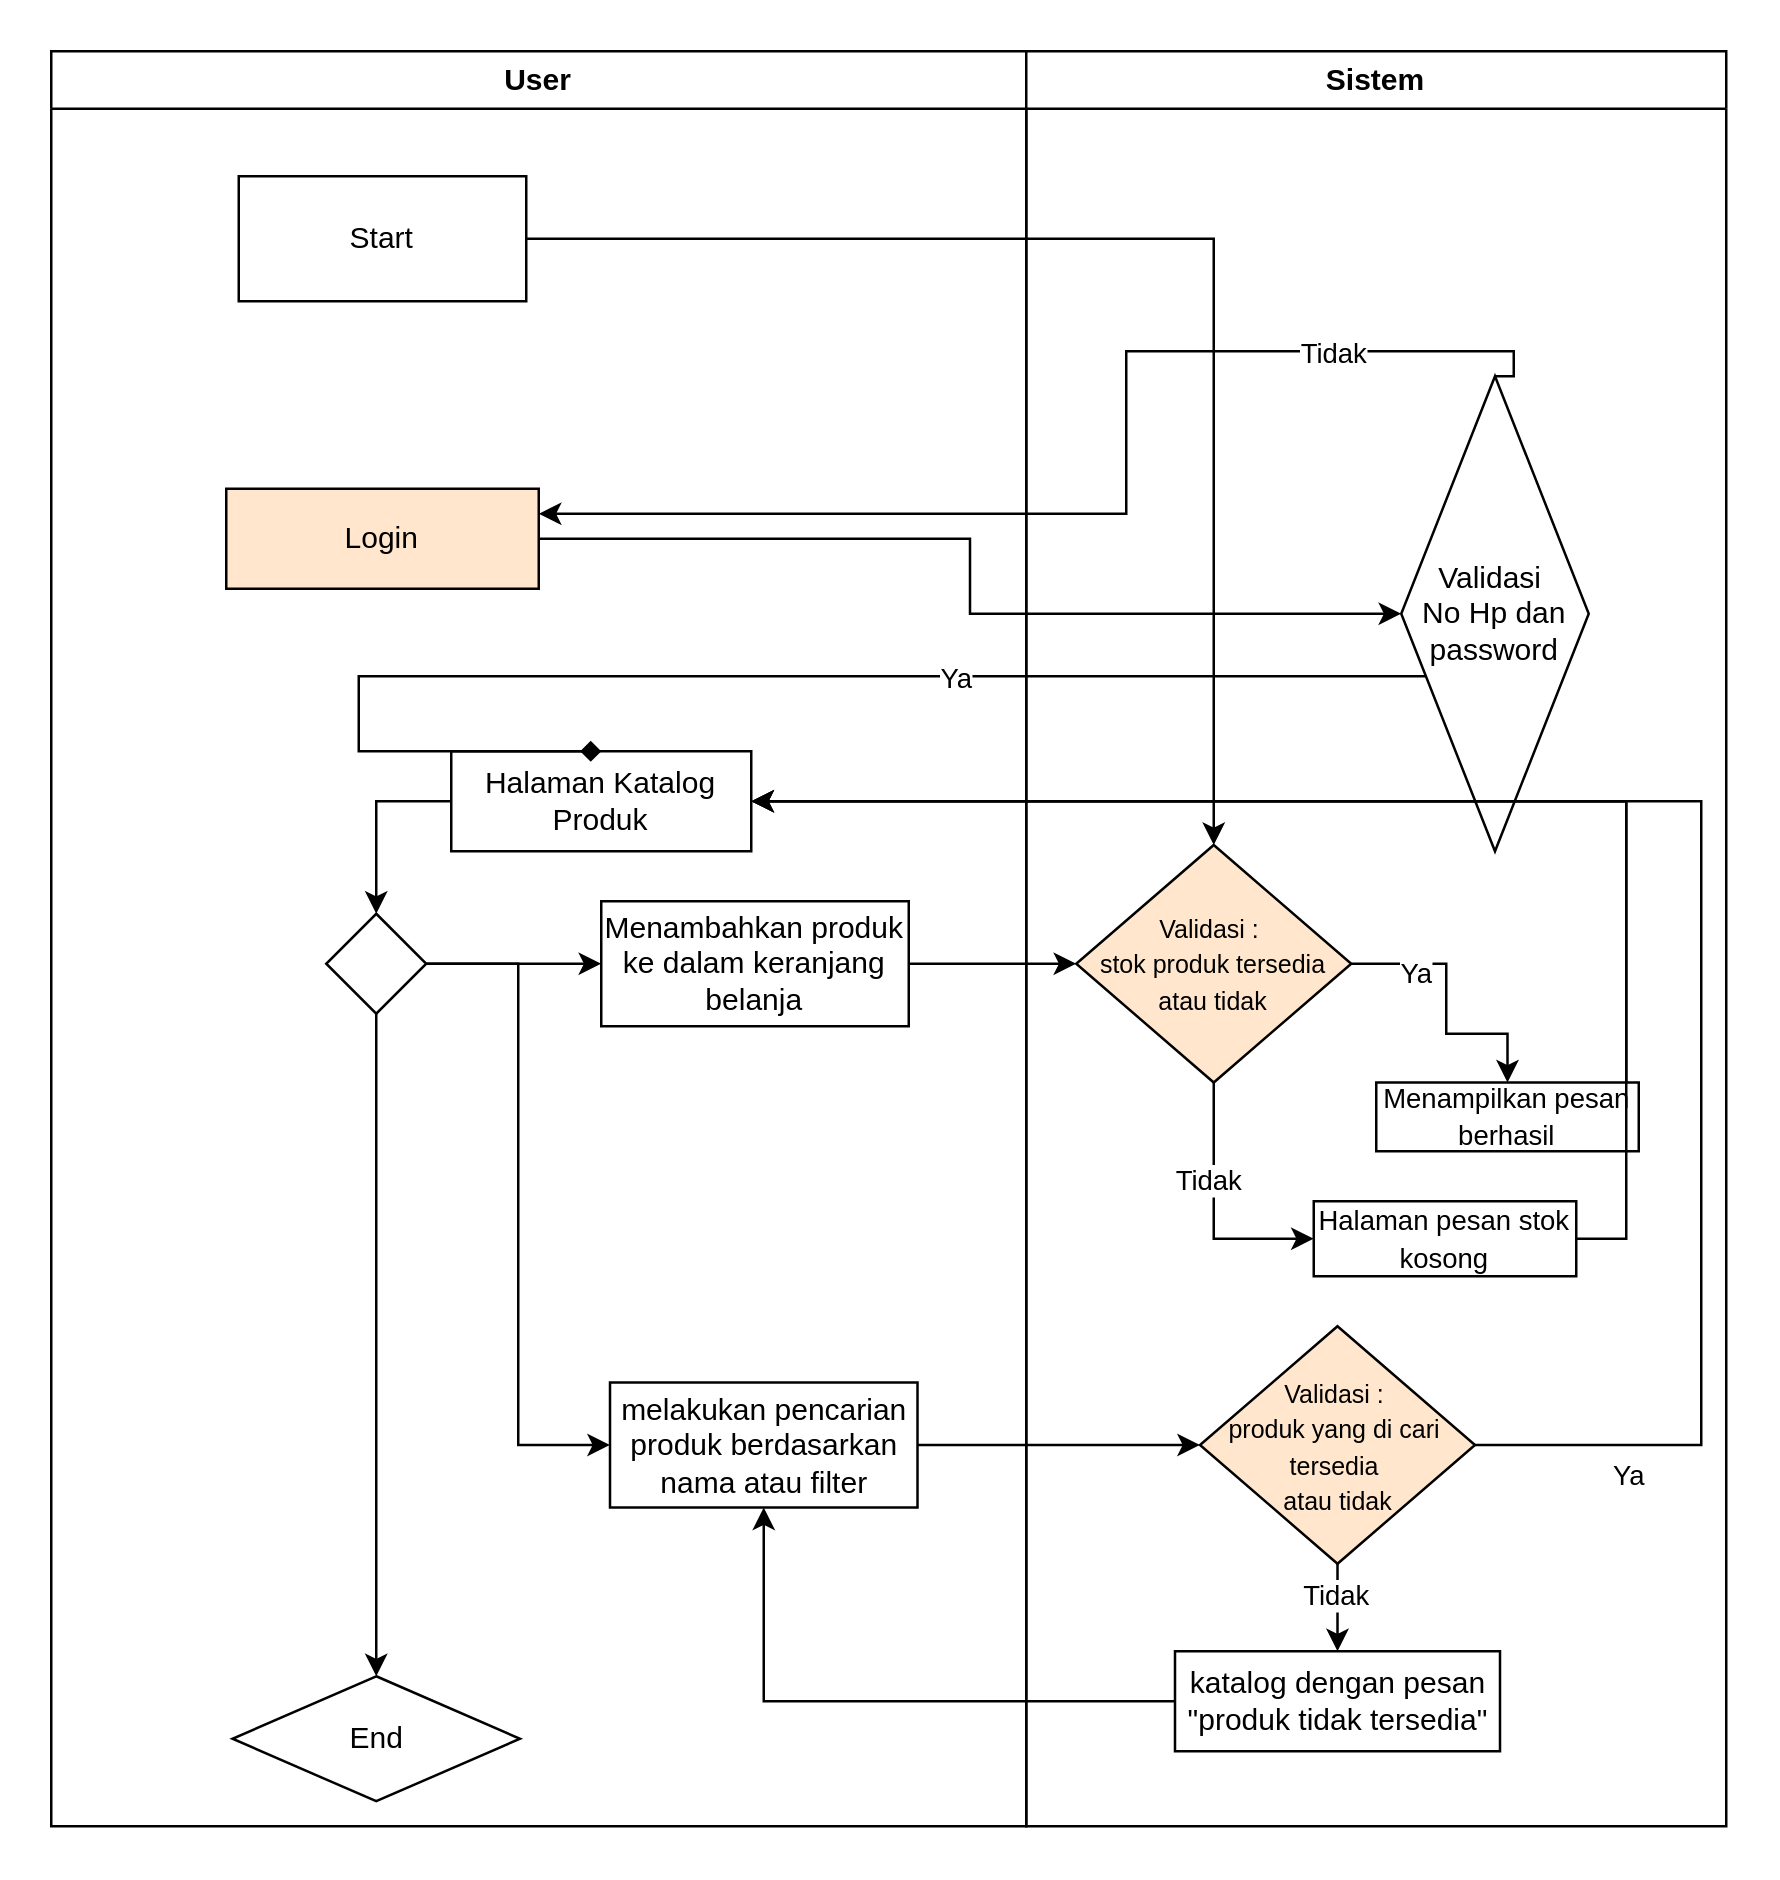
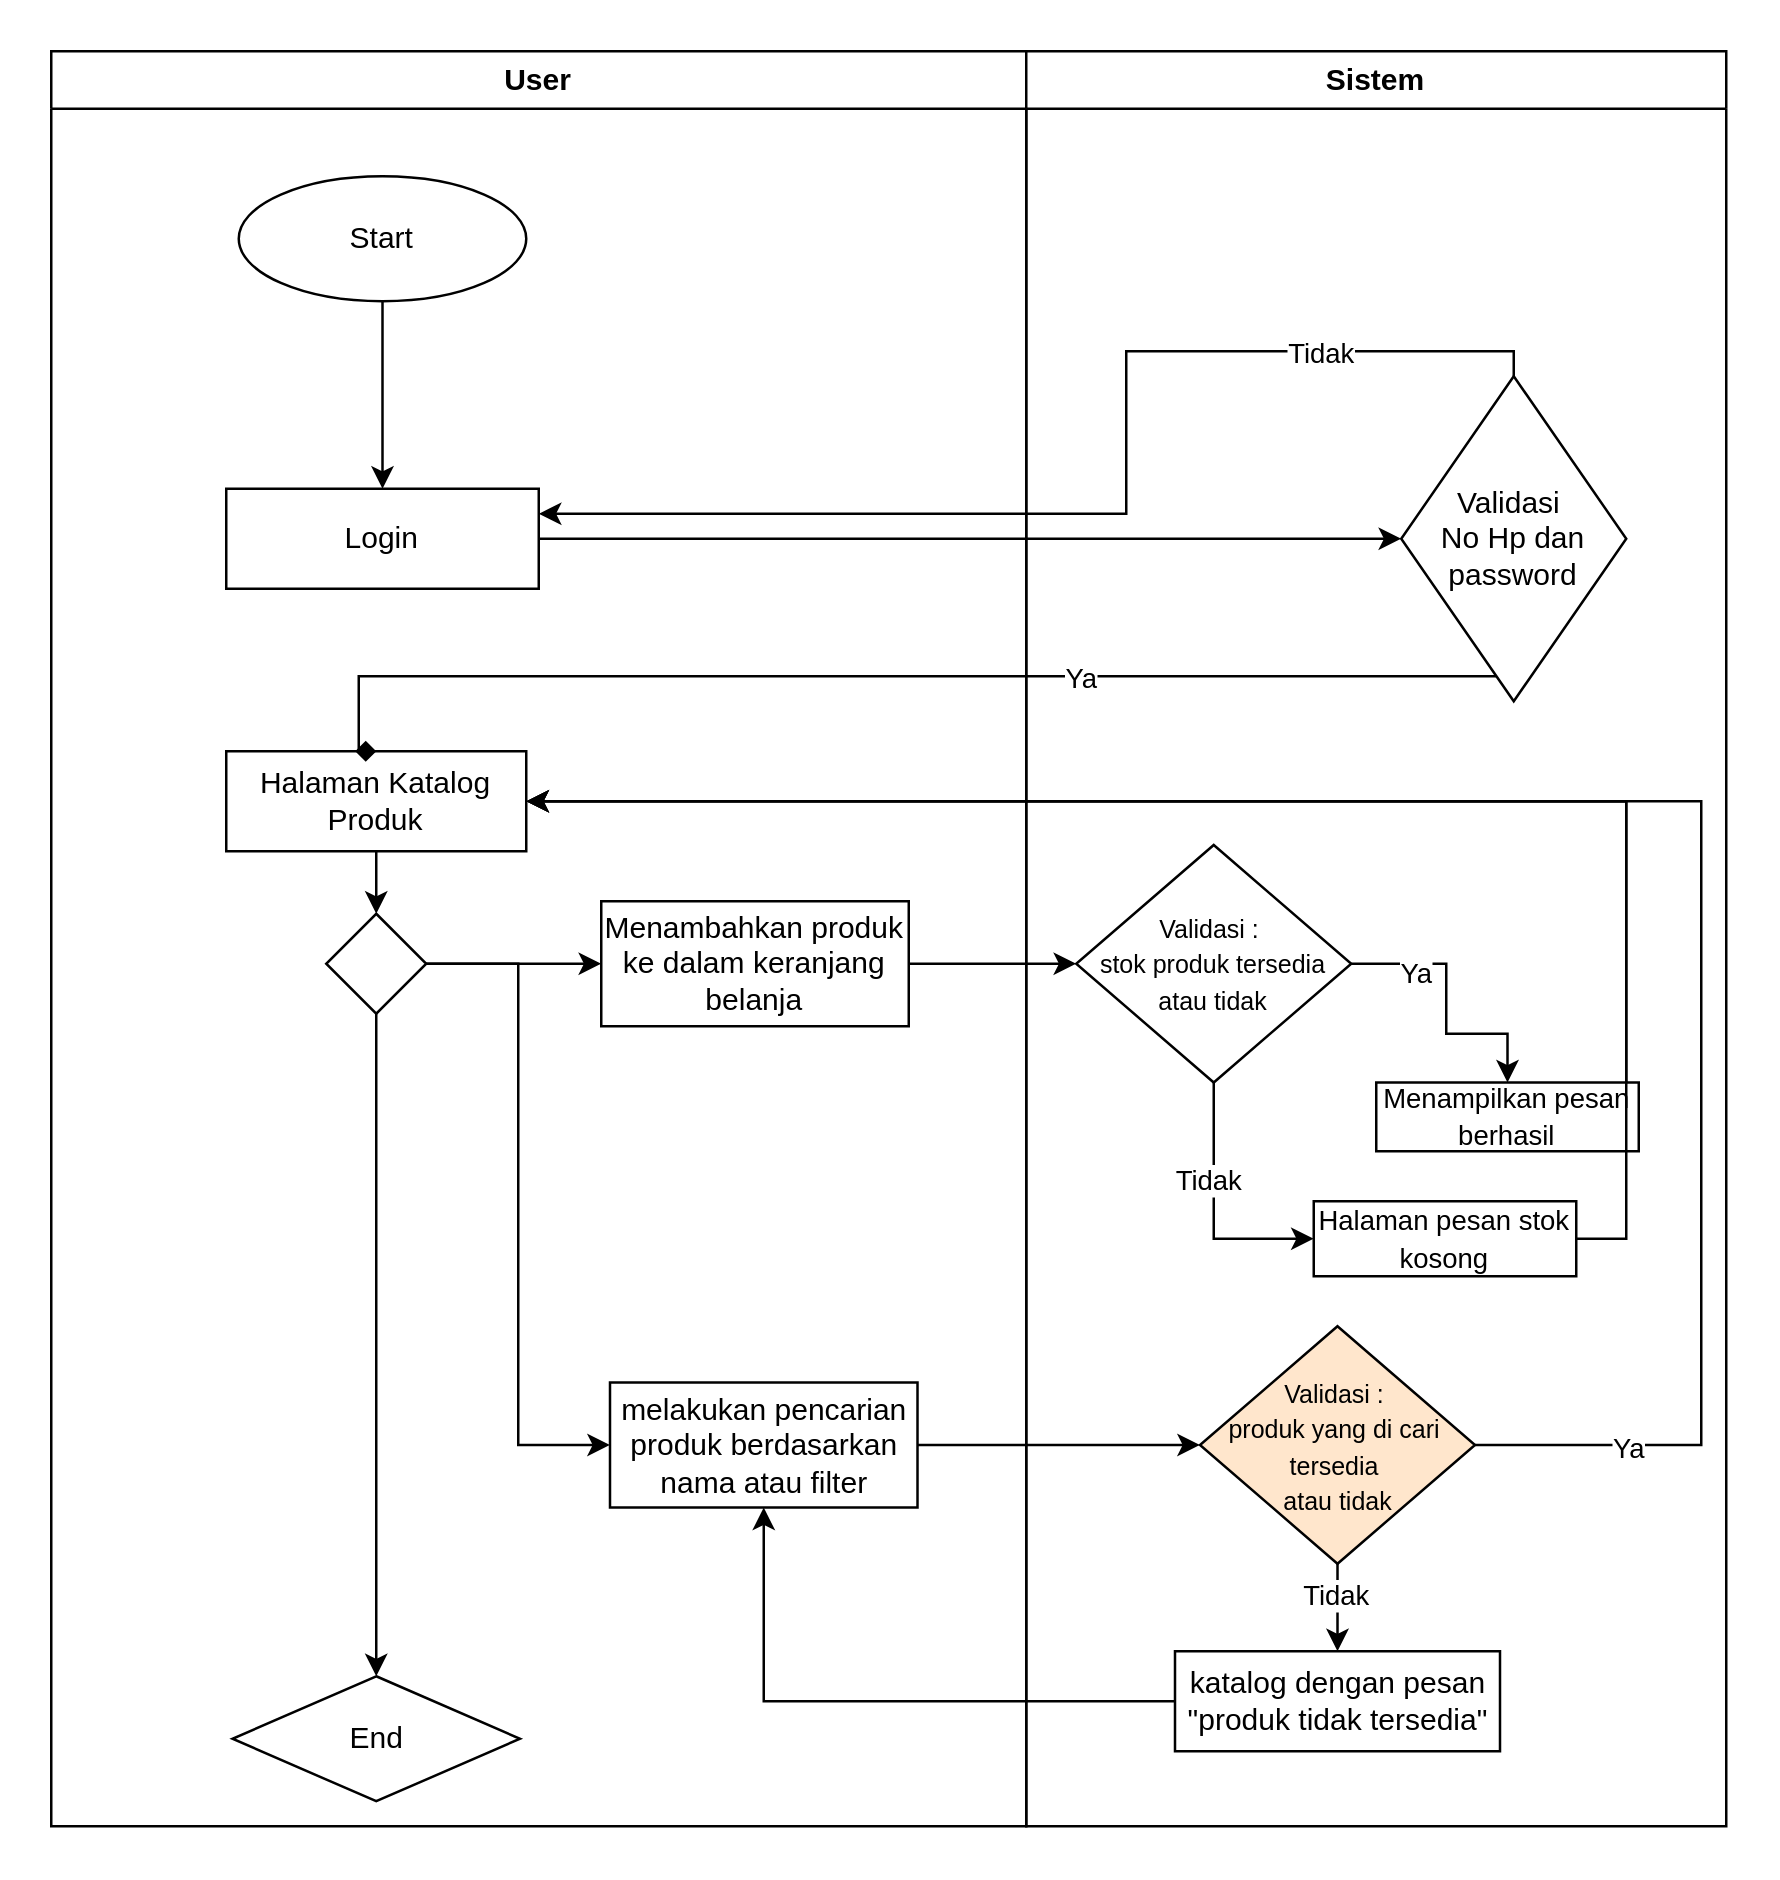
- <mxCell id="3" value="Start" style="whiteSpace=wrap;html=1;rounded=0;" parent="2" vertex="1"><mxGeometry x="75" y="50" width="115" height="50" as="geometry" /></mxCell>
+ <mxCell id="3" value="Start" style="ellipse;whiteSpace=wrap;html=1;" parent="2" vertex="1"><mxGeometry x="75" y="50" width="115" height="50" as="geometry" /></mxCell>
- <mxCell id="7" style="edgeStyle=orthogonalEdgeStyle;rounded=0;orthogonalLoop=1;jettySize=auto;html=1;" parent="2" source="3" target="26" edge="1"><mxGeometry relative="1" as="geometry" /></mxCell>
+ <mxCell id="7" style="edgeStyle=orthogonalEdgeStyle;rounded=0;orthogonalLoop=1;jettySize=auto;html=1;" parent="2" source="3" target="6" edge="1"><mxGeometry relative="1" as="geometry" /></mxCell>
- <mxCell id="6" value="Login" style="rounded=0;whiteSpace=wrap;html=1;fillColor=#ffe6cc;" parent="2" vertex="1"><mxGeometry x="70" y="175" width="125" height="40" as="geometry" /></mxCell>
+ <mxCell id="6" value="Login" style="rounded=0;whiteSpace=wrap;html=1;" parent="2" vertex="1"><mxGeometry x="70" y="175" width="125" height="40" as="geometry" /></mxCell>
- <mxCell id="12" value="Validasi&amp;nbsp;&lt;div&gt;No Hp dan password&lt;/div&gt;" style="rhombus;whiteSpace=wrap;html=1;" parent="11" vertex="1"><mxGeometry x="150" y="130" width="75" height="190" as="geometry" /></mxCell>
+ <mxCell id="12" value="Validasi&amp;nbsp;&lt;div&gt;No Hp dan password&lt;/div&gt;" style="rhombus;whiteSpace=wrap;html=1;" parent="11" vertex="1"><mxGeometry x="150" y="130" width="90" height="130" as="geometry" /></mxCell>
- <mxCell id="5" value="Halaman Katalog Produk" style="rounded=0;whiteSpace=wrap;html=1;" parent="2" vertex="1"><mxGeometry x="160" y="280" width="120" height="40" as="geometry" /></mxCell>
+ <mxCell id="5" value="Halaman Katalog Produk" style="rounded=0;whiteSpace=wrap;html=1;" parent="2" vertex="1"><mxGeometry x="70" y="280" width="120" height="40" as="geometry" /></mxCell>
- <mxCell id="26" value="&lt;font style=&quot;font-size: 10px;&quot;&gt;Validasi :&amp;nbsp;&lt;/font&gt;&lt;div&gt;&lt;span style=&quot;font-size: 10px;&quot;&gt;stok produk tersedia atau tidak&lt;/span&gt;&lt;/div&gt;" style="rhombus;whiteSpace=wrap;html=1;fillColor=#ffe6cc;" parent="11" vertex="1"><mxGeometry x="20" y="317.5" width="110" height="95" as="geometry" /></mxCell>
+ <mxCell id="26" value="&lt;font style=&quot;font-size: 10px;&quot;&gt;Validasi :&amp;nbsp;&lt;/font&gt;&lt;div&gt;&lt;span style=&quot;font-size: 10px;&quot;&gt;stok produk tersedia atau tidak&lt;/span&gt;&lt;/div&gt;" style="rhombus;whiteSpace=wrap;html=1;" parent="11" vertex="1"><mxGeometry x="20" y="317.5" width="110" height="95" as="geometry" /></mxCell>
